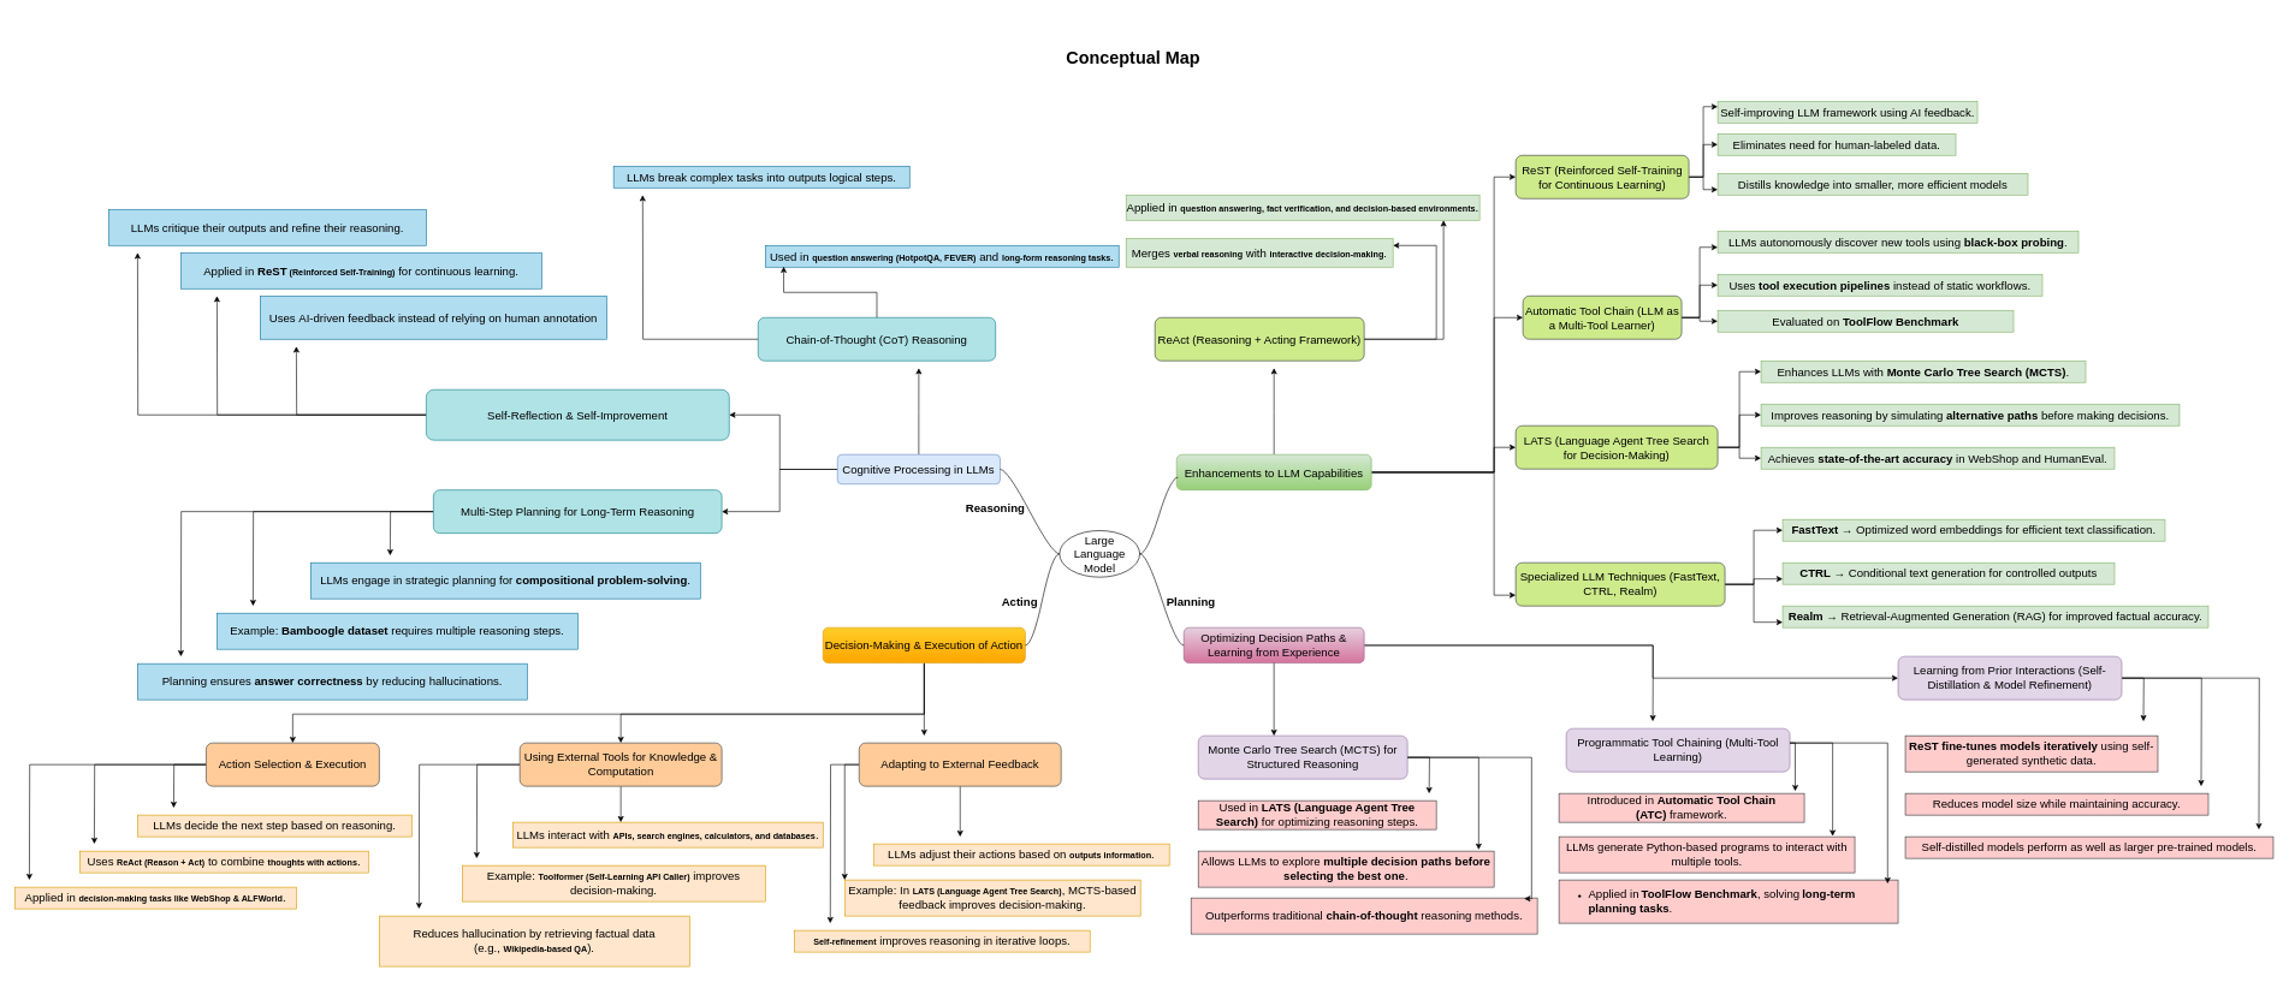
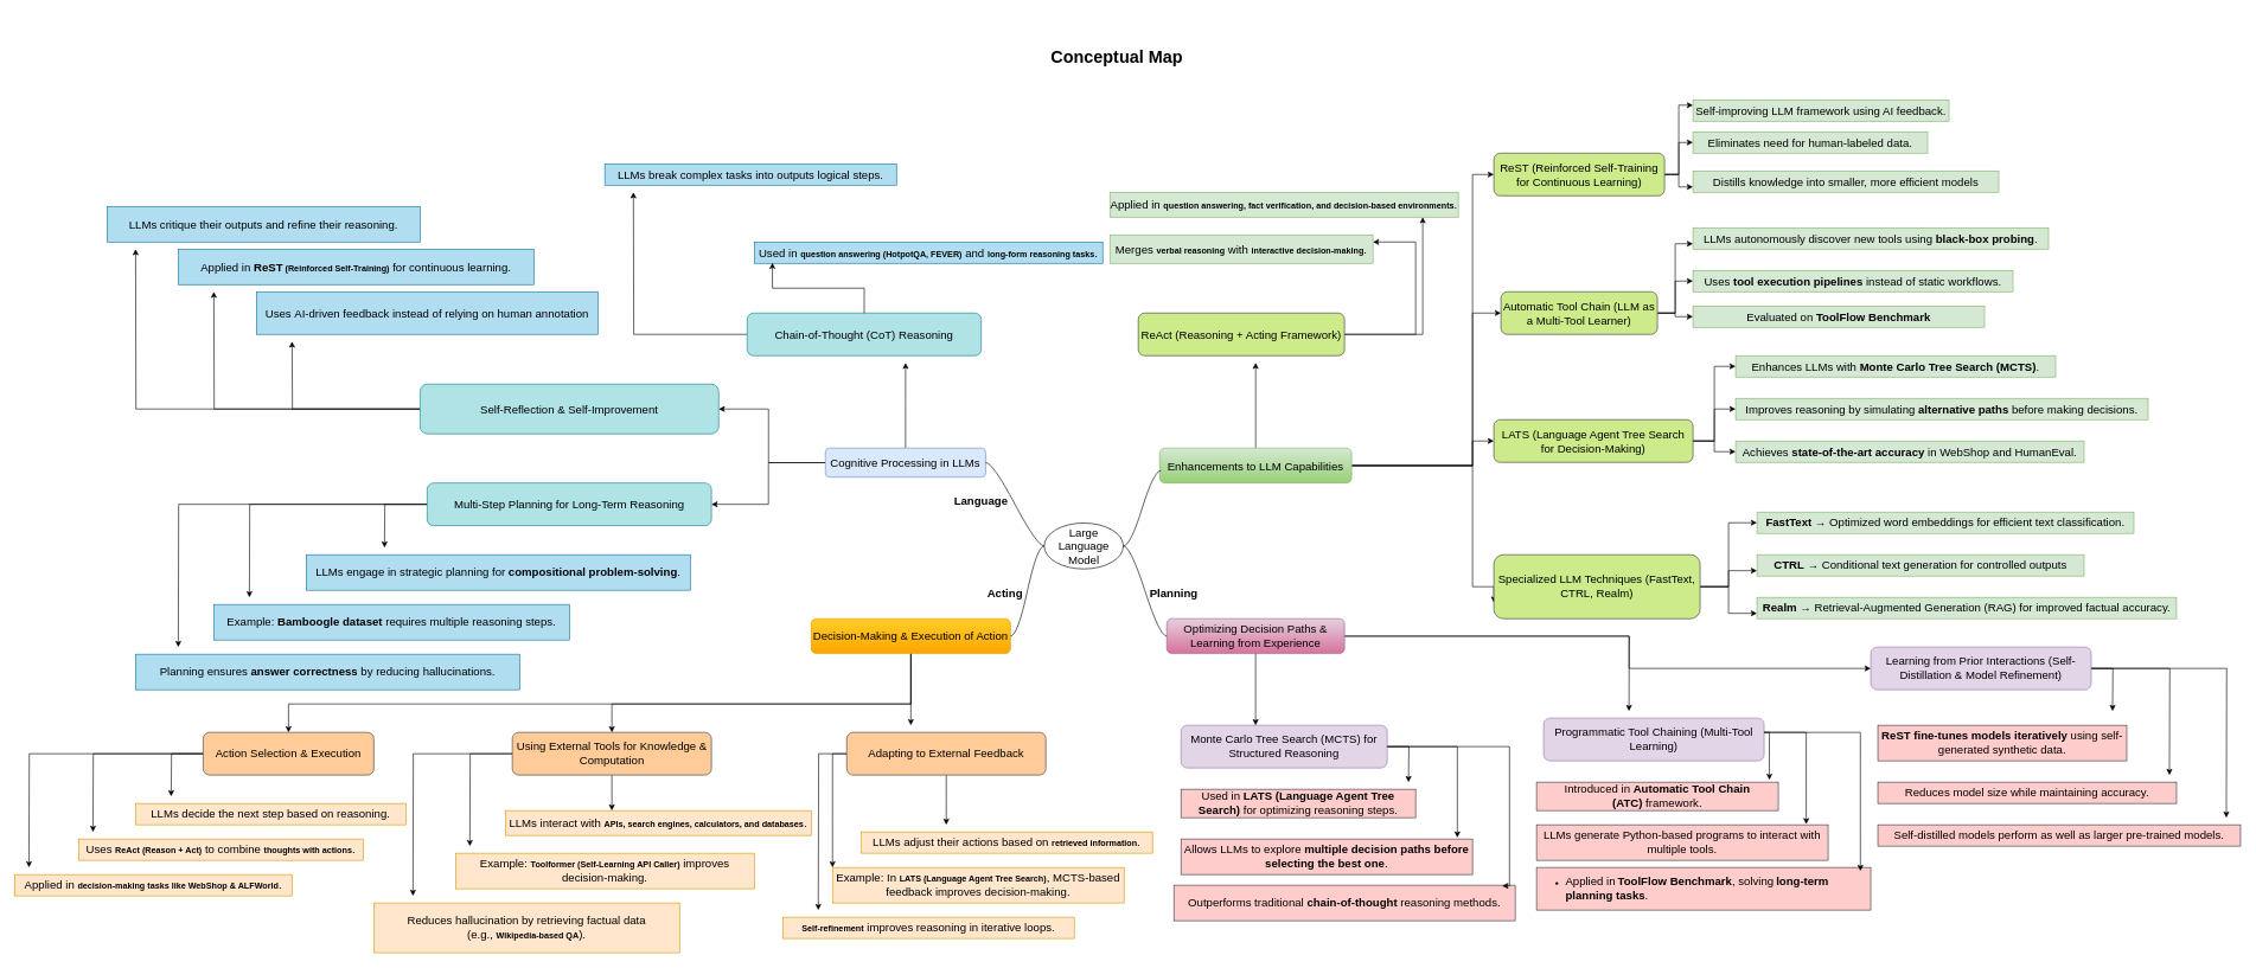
- <mxCell id="4" value="&lt;span style=&quot;font-style: normal; font-variant-caps: normal; letter-spacing: normal; text-align: start; text-indent: 0px; text-transform: none; white-space: normal; word-spacing: 0px; -webkit-text-stroke-width: 0px; text-decoration: none; caret-color: rgb(0, 0, 0); color: rgb(0, 0, 0); font-size: medium; float: none; display: inline !important;&quot;&gt;Reasoning&lt;/span&gt;" style="text;html=1;align=center;verticalAlign=middle;whiteSpace=wrap;rounded=0;fontStyle=1" vertex="1" parent="2"><mxGeometry x="60" y="20" width="117.69" height="30" as="geometry" /></mxCell>
+ <mxCell id="4" value="&lt;span style=&quot;font-style: normal; font-variant-caps: normal; letter-spacing: normal; text-align: start; text-indent: 0px; text-transform: none; white-space: normal; word-spacing: 0px; -webkit-text-stroke-width: 0px; text-decoration: none; caret-color: rgb(0, 0, 0); color: rgb(0, 0, 0); font-size: medium; float: none; display: inline !important;&quot;&gt;Language&lt;/span&gt;" style="text;html=1;align=center;verticalAlign=middle;whiteSpace=wrap;rounded=0;fontStyle=1" vertex="1" parent="2"><mxGeometry x="60" y="20" width="117.69" height="30" as="geometry" /></mxCell>
- <mxCell id="101" value="&lt;span style=&quot;font-style: normal; font-variant-caps: normal; font-weight: 400; letter-spacing: normal; orphans: auto; text-align: start; text-indent: 0px; text-transform: none; white-space: normal; widows: auto; word-spacing: 0px; -webkit-text-stroke-width: 0px; text-decoration: none; caret-color: rgb(0, 0, 0); color: rgb(0, 0, 0); font-size: medium; float: none; display: inline !important;&quot;&gt;Specialized LLM Techniques (FastText, CTRL, Realm)&lt;/span&gt;" style="rounded=1;whiteSpace=wrap;html=1;fillColor=#cdeb8b;strokeColor=#36393d;" vertex="1" parent="1"><mxGeometry x="2100" y="780" width="290" height="60" as="geometry" /></mxCell>
+ <mxCell id="101" value="&lt;span style=&quot;font-style: normal; font-variant-caps: normal; font-weight: 400; letter-spacing: normal; orphans: auto; text-align: start; text-indent: 0px; text-transform: none; white-space: normal; widows: auto; word-spacing: 0px; -webkit-text-stroke-width: 0px; text-decoration: none; caret-color: rgb(0, 0, 0); color: rgb(0, 0, 0); font-size: medium; float: none; display: inline !important;&quot;&gt;Specialized LLM Techniques (FastText, CTRL, Realm)&lt;/span&gt;" style="rounded=1;whiteSpace=wrap;html=1;fillColor=#cdeb8b;strokeColor=#36393d;" vertex="1" parent="1"><mxGeometry x="2100" y="780" width="290" height="90" as="geometry" /></mxCell>
- <mxCell id="63" value="&lt;meta charset=&quot;utf-8&quot;&gt;&lt;span style=&quot;font-style: normal; font-variant-caps: normal; font-weight: 400; letter-spacing: normal; orphans: auto; text-align: start; text-indent: 0px; text-transform: none; white-space: normal; widows: auto; word-spacing: 0px; -webkit-text-stroke-width: 0px; text-decoration: none; caret-color: rgb(0, 0, 0); color: rgb(0, 0, 0); font-size: medium; float: none; display: inline !important;&quot;&gt;LLMs adjust their actions based on&lt;span class=&quot;Apple-converted-space&quot;&gt;&amp;nbsp;&lt;/span&gt;&lt;/span&gt;&lt;strong style=&quot;font-style: normal; font-variant-caps: normal; letter-spacing: normal; orphans: auto; text-align: start; text-indent: 0px; text-transform: none; white-space: normal; widows: auto; word-spacing: 0px; -webkit-text-stroke-width: 0px; text-decoration: none; caret-color: rgb(0, 0, 0); color: rgb(0, 0, 0);&quot; data-end=&quot;1902&quot; data-start=&quot;1877&quot;&gt;outputs information&lt;/strong&gt;&lt;span style=&quot;font-style: normal; font-variant-caps: normal; font-weight: 400; letter-spacing: normal; orphans: auto; text-align: start; text-indent: 0px; text-transform: none; white-space: normal; widows: auto; word-spacing: 0px; -webkit-text-stroke-width: 0px; text-decoration: none; caret-color: rgb(0, 0, 0); color: rgb(0, 0, 0); font-size: medium; float: none; display: inline !important;&quot;&gt;.&lt;/span&gt;" style="text;html=1;align=center;verticalAlign=middle;whiteSpace=wrap;rounded=0;fillColor=#ffe6cc;strokeColor=#d79b00;" vertex="1" parent="1"><mxGeometry x="1210" y="1170" width="410" height="30" as="geometry" /></mxCell>
+ <mxCell id="63" value="&lt;meta charset=&quot;utf-8&quot;&gt;&lt;span style=&quot;font-style: normal; font-variant-caps: normal; font-weight: 400; letter-spacing: normal; orphans: auto; text-align: start; text-indent: 0px; text-transform: none; white-space: normal; widows: auto; word-spacing: 0px; -webkit-text-stroke-width: 0px; text-decoration: none; caret-color: rgb(0, 0, 0); color: rgb(0, 0, 0); font-size: medium; float: none; display: inline !important;&quot;&gt;LLMs adjust their actions based on&lt;span class=&quot;Apple-converted-space&quot;&gt;&amp;nbsp;&lt;/span&gt;&lt;/span&gt;&lt;strong style=&quot;font-style: normal; font-variant-caps: normal; letter-spacing: normal; orphans: auto; text-align: start; text-indent: 0px; text-transform: none; white-space: normal; widows: auto; word-spacing: 0px; -webkit-text-stroke-width: 0px; text-decoration: none; caret-color: rgb(0, 0, 0); color: rgb(0, 0, 0);&quot; data-end=&quot;1902&quot; data-start=&quot;1877&quot;&gt;retrieved information&lt;/strong&gt;&lt;span style=&quot;font-style: normal; font-variant-caps: normal; font-weight: 400; letter-spacing: normal; orphans: auto; text-align: start; text-indent: 0px; text-transform: none; white-space: normal; widows: auto; word-spacing: 0px; -webkit-text-stroke-width: 0px; text-decoration: none; caret-color: rgb(0, 0, 0); color: rgb(0, 0, 0); font-size: medium; float: none; display: inline !important;&quot;&gt;.&lt;/span&gt;" style="text;html=1;align=center;verticalAlign=middle;whiteSpace=wrap;rounded=0;fillColor=#ffe6cc;strokeColor=#d79b00;" vertex="1" parent="1"><mxGeometry x="1210" y="1170" width="410" height="30" as="geometry" /></mxCell>
